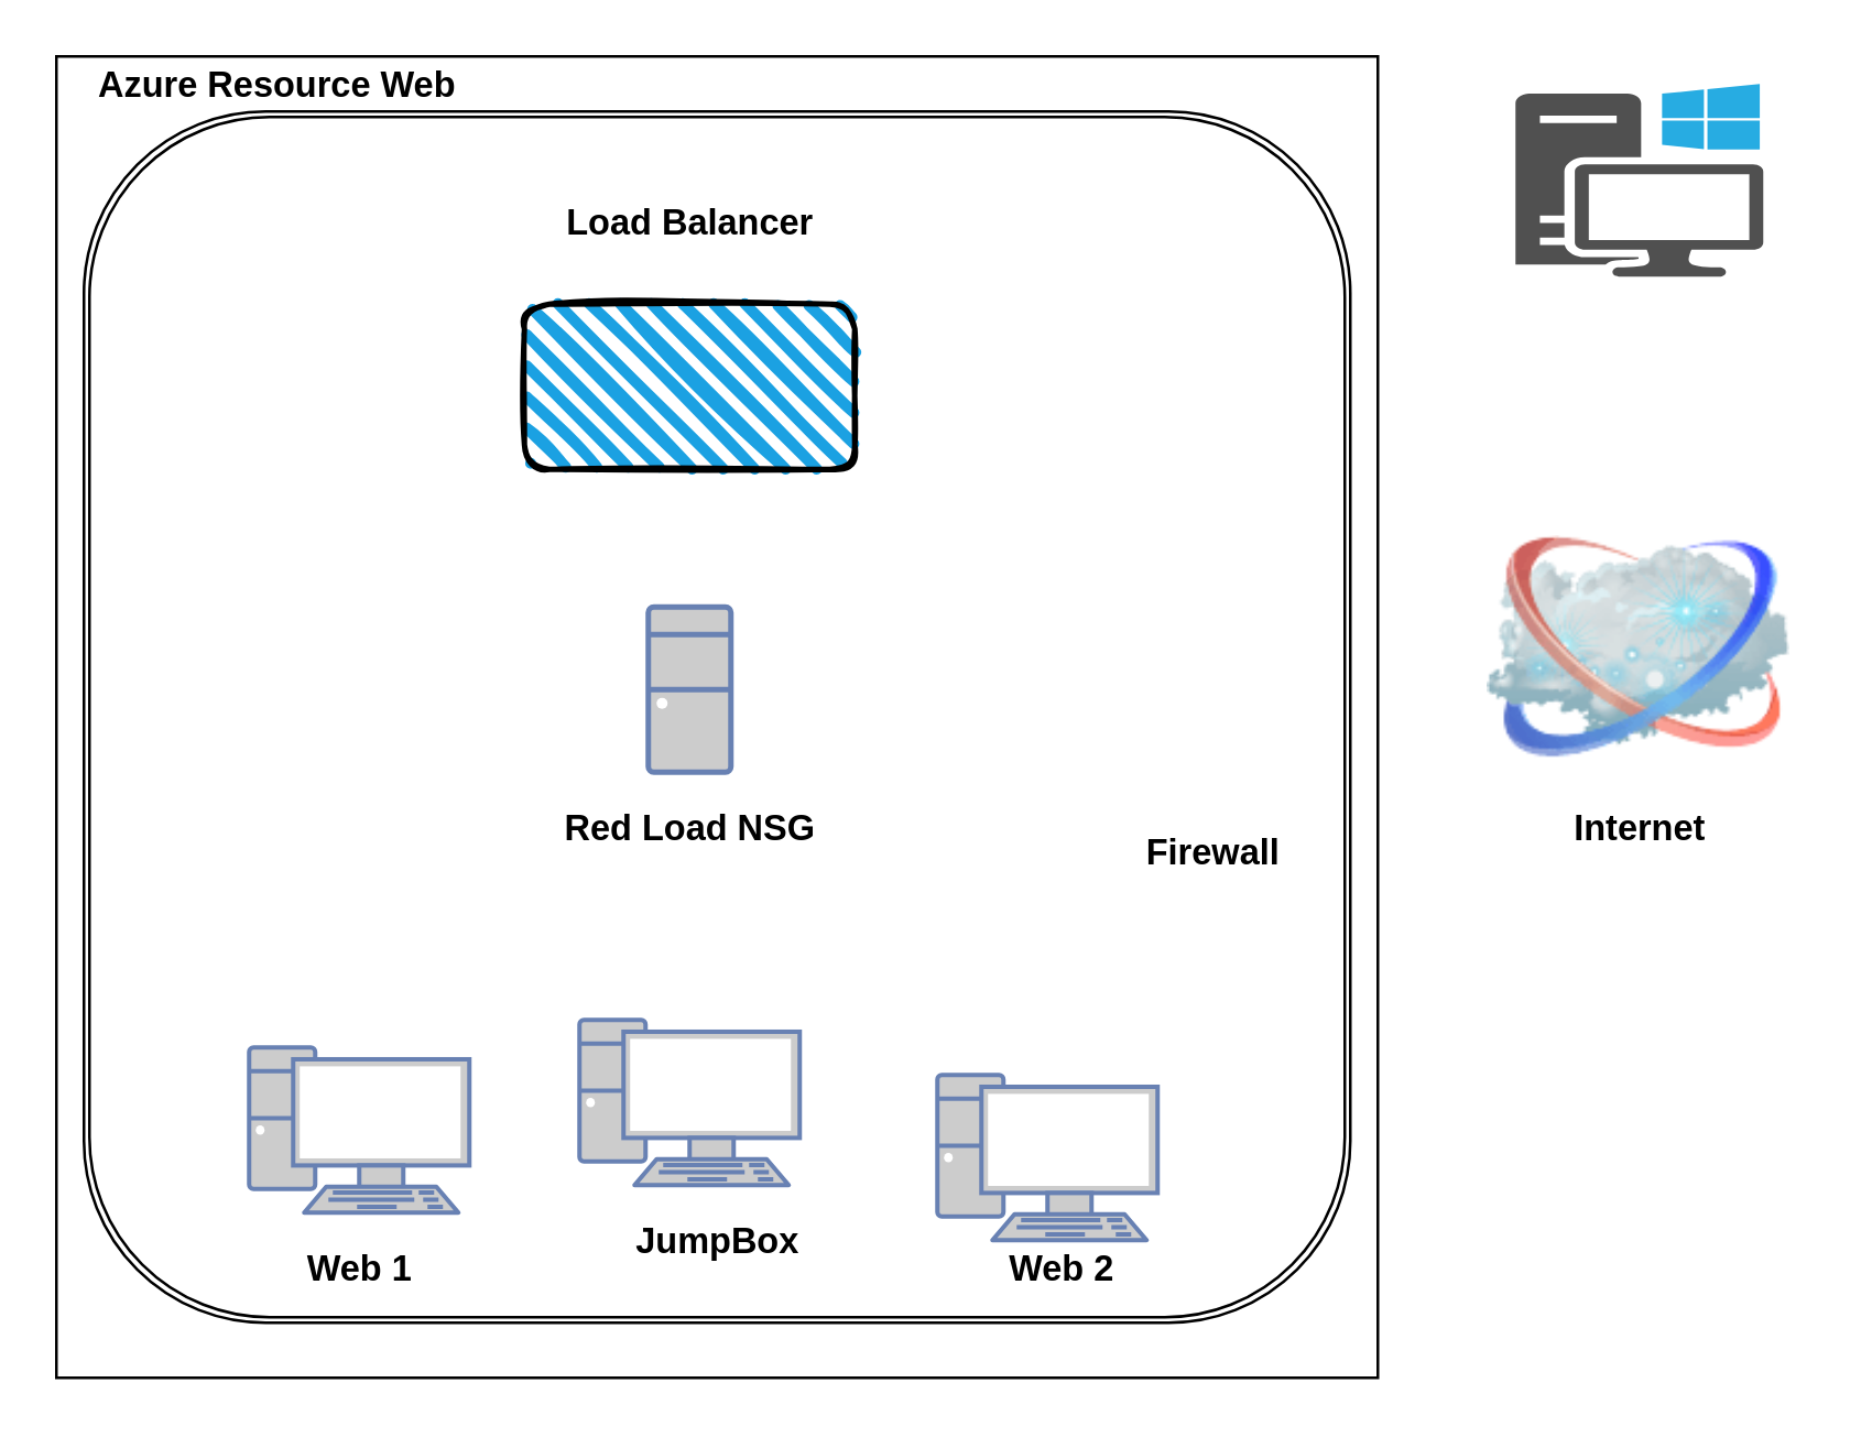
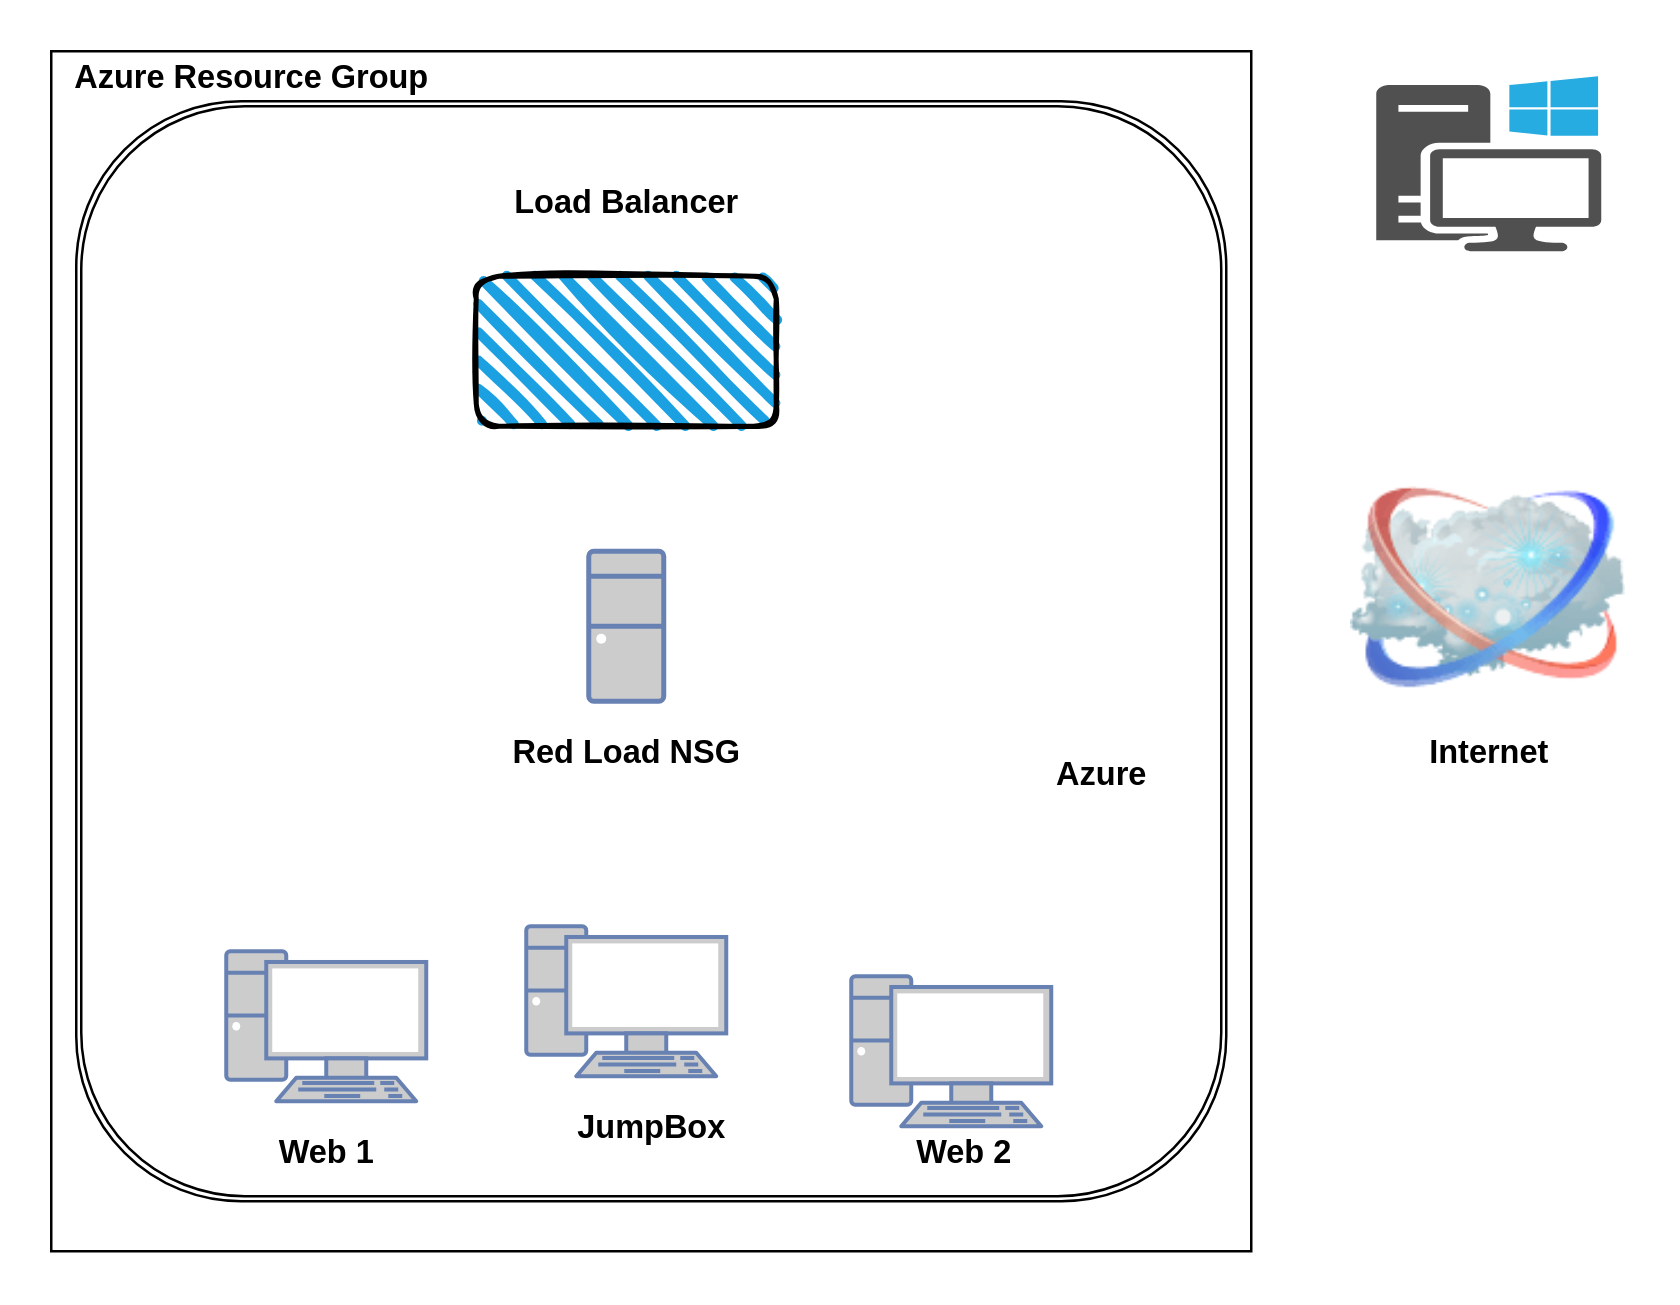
- <mxCell id="4" value="Azure Resource Web&lt;br style=&quot;font-size: 13px;&quot;&gt;" style="text;html=1;resizable=0;autosize=1;align=center;verticalAlign=middle;points=[];fillColor=none;strokeColor=none;rounded=0;fontStyle=1;fontSize=13;" vertex="1" parent="1"><mxGeometry x="20" y="20" width="160" height="20" as="geometry" /></mxCell>
+ <mxCell id="4" value="Azure Resource Group&lt;br style=&quot;font-size: 13px;&quot;&gt;" style="text;html=1;resizable=0;autosize=1;align=center;verticalAlign=middle;points=[];fillColor=none;strokeColor=none;rounded=0;fontStyle=1;fontSize=13;" vertex="1" parent="1"><mxGeometry x="20" y="20" width="160" height="20" as="geometry" /></mxCell>
- <mxCell id="17" value="Firewall" style="text;html=1;resizable=0;autosize=1;align=center;verticalAlign=middle;points=[];fillColor=none;strokeColor=none;rounded=0;fontSize=13;fontStyle=1" vertex="1" parent="1"><mxGeometry x="410" y="299" width="60" height="20" as="geometry" /></mxCell>
+ <mxCell id="17" value="Azure" style="text;html=1;resizable=0;autosize=1;align=center;verticalAlign=middle;points=[];fillColor=none;strokeColor=none;rounded=0;fontSize=13;fontStyle=1" vertex="1" parent="1"><mxGeometry x="410" y="299" width="60" height="20" as="geometry" /></mxCell>
